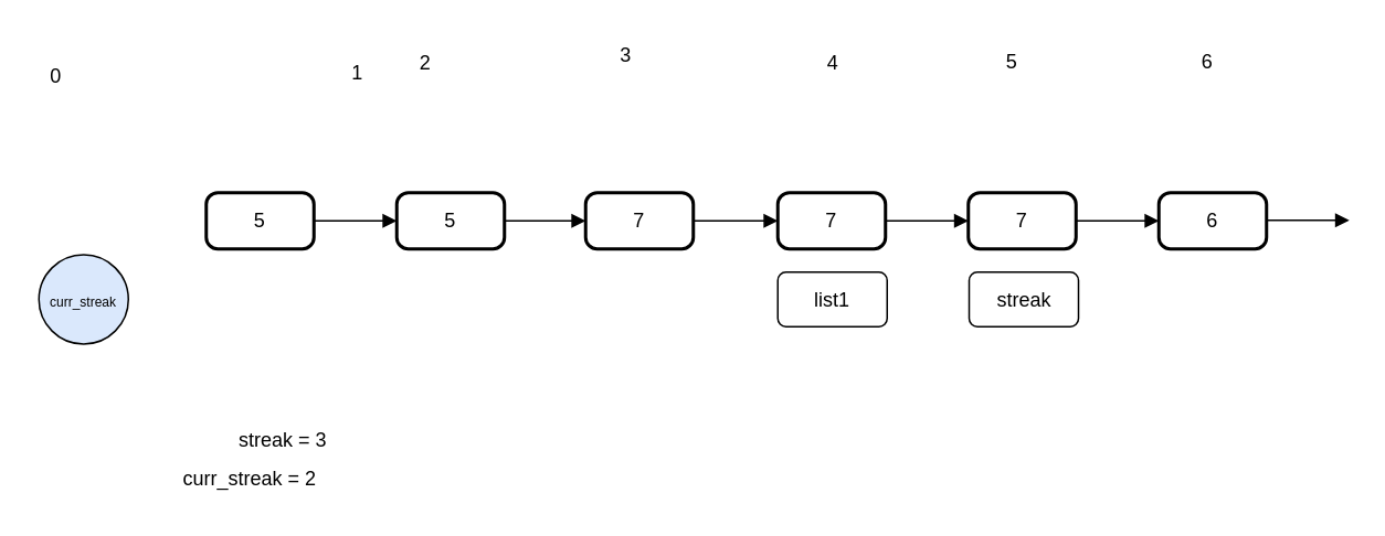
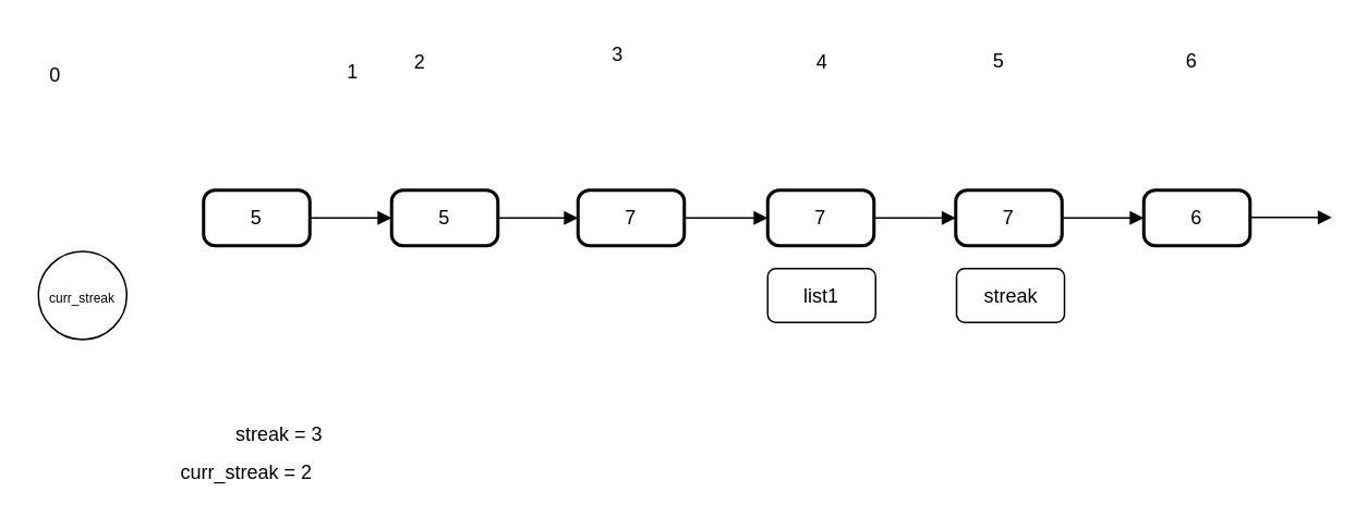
- <mxCell id="17" value="&lt;font style=&quot;font-size: 8px;&quot;&gt;curr_streak&lt;/font&gt;" style="ellipse;whiteSpace=wrap;html=1;aspect=fixed;fillColor=#dae8fc;" vertex="1" parent="1"><mxGeometry x="23" y="153.5" width="54" height="54" as="geometry" /></mxCell>
+ <mxCell id="17" value="&lt;font style=&quot;font-size: 8px;&quot;&gt;curr_streak&lt;/font&gt;" style="ellipse;whiteSpace=wrap;html=1;aspect=fixed;" vertex="1" parent="1"><mxGeometry x="23" y="153.5" width="54" height="54" as="geometry" /></mxCell>
